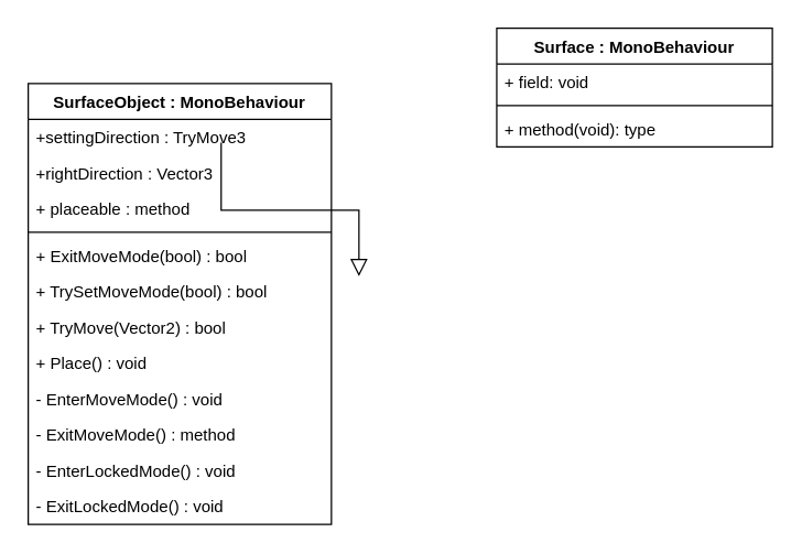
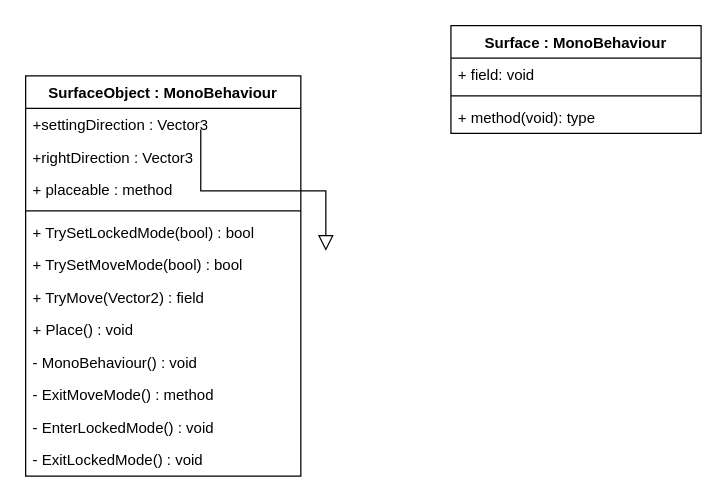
- <mxCell id="4" value="+settingDirection : TryMove3" style="text;strokeColor=none;fillColor=none;align=left;verticalAlign=top;spacingLeft=4;spacingRight=4;overflow=hidden;rotatable=0;points=[[0,0.5],[1,0.5]];portConstraint=eastwest;whiteSpace=wrap;html=1;" vertex="1" parent="3"><mxGeometry y="26" width="220" height="26" as="geometry" /></mxCell>
+ <mxCell id="4" value="+settingDirection : Vector3" style="text;strokeColor=none;fillColor=none;align=left;verticalAlign=top;spacingLeft=4;spacingRight=4;overflow=hidden;rotatable=0;points=[[0,0.5],[1,0.5]];portConstraint=eastwest;whiteSpace=wrap;html=1;" vertex="1" parent="3"><mxGeometry y="26" width="220" height="26" as="geometry" /></mxCell>
- <mxCell id="8" value="+ ExitMoveMode(bool) : bool" style="text;strokeColor=none;fillColor=none;align=left;verticalAlign=top;spacingLeft=4;spacingRight=4;overflow=hidden;rotatable=0;points=[[0,0.5],[1,0.5]];portConstraint=eastwest;whiteSpace=wrap;html=1;" vertex="1" parent="3"><mxGeometry y="112" width="220" height="26" as="geometry" /></mxCell>
+ <mxCell id="8" value="+ TrySetLockedMode(bool) : bool" style="text;strokeColor=none;fillColor=none;align=left;verticalAlign=top;spacingLeft=4;spacingRight=4;overflow=hidden;rotatable=0;points=[[0,0.5],[1,0.5]];portConstraint=eastwest;whiteSpace=wrap;html=1;" vertex="1" parent="3"><mxGeometry y="112" width="220" height="26" as="geometry" /></mxCell>
- <mxCell id="10" value="+ TryMove(Vector2) : bool" style="text;strokeColor=none;fillColor=none;align=left;verticalAlign=top;spacingLeft=4;spacingRight=4;overflow=hidden;rotatable=0;points=[[0,0.5],[1,0.5]];portConstraint=eastwest;whiteSpace=wrap;html=1;" vertex="1" parent="3"><mxGeometry y="164" width="220" height="26" as="geometry" /></mxCell>
+ <mxCell id="10" value="+ TryMove(Vector2) : field" style="text;strokeColor=none;fillColor=none;align=left;verticalAlign=top;spacingLeft=4;spacingRight=4;overflow=hidden;rotatable=0;points=[[0,0.5],[1,0.5]];portConstraint=eastwest;whiteSpace=wrap;html=1;" vertex="1" parent="3"><mxGeometry y="164" width="220" height="26" as="geometry" /></mxCell>
- <mxCell id="12" value="- EnterMoveMode() : void" style="text;strokeColor=none;fillColor=none;align=left;verticalAlign=top;spacingLeft=4;spacingRight=4;overflow=hidden;rotatable=0;points=[[0,0.5],[1,0.5]];portConstraint=eastwest;whiteSpace=wrap;html=1;" vertex="1" parent="3"><mxGeometry y="216" width="220" height="26" as="geometry" /></mxCell>
+ <mxCell id="12" value="- MonoBehaviour() : void" style="text;strokeColor=none;fillColor=none;align=left;verticalAlign=top;spacingLeft=4;spacingRight=4;overflow=hidden;rotatable=0;points=[[0,0.5],[1,0.5]];portConstraint=eastwest;whiteSpace=wrap;html=1;" vertex="1" parent="3"><mxGeometry y="216" width="220" height="26" as="geometry" /></mxCell>
